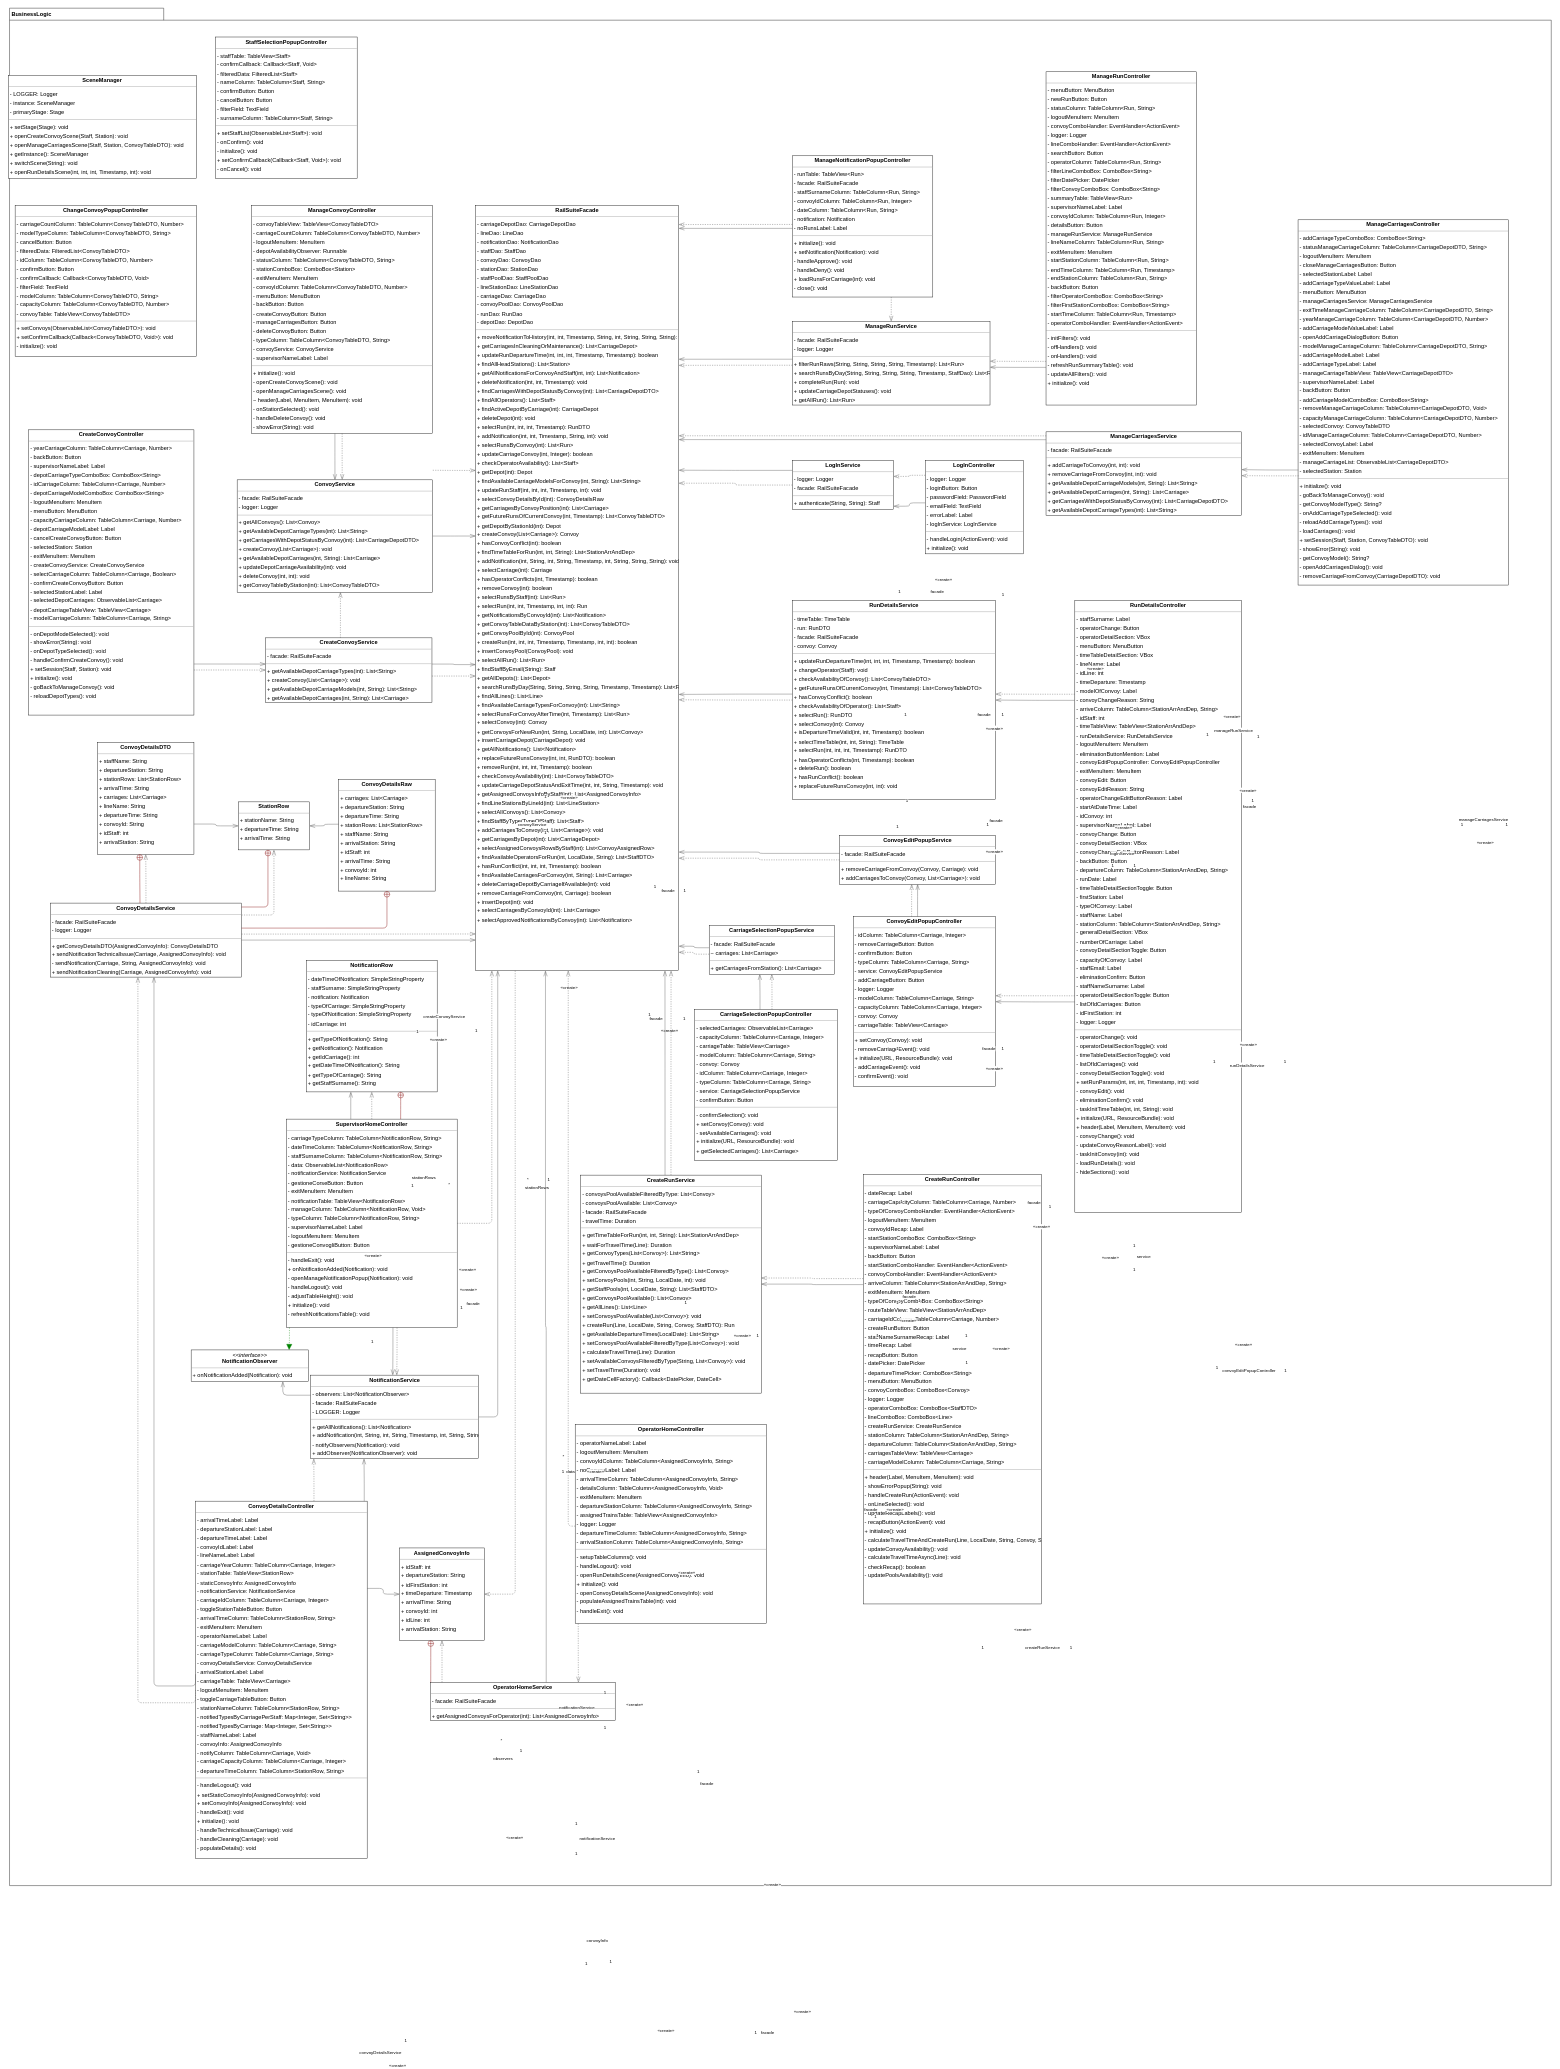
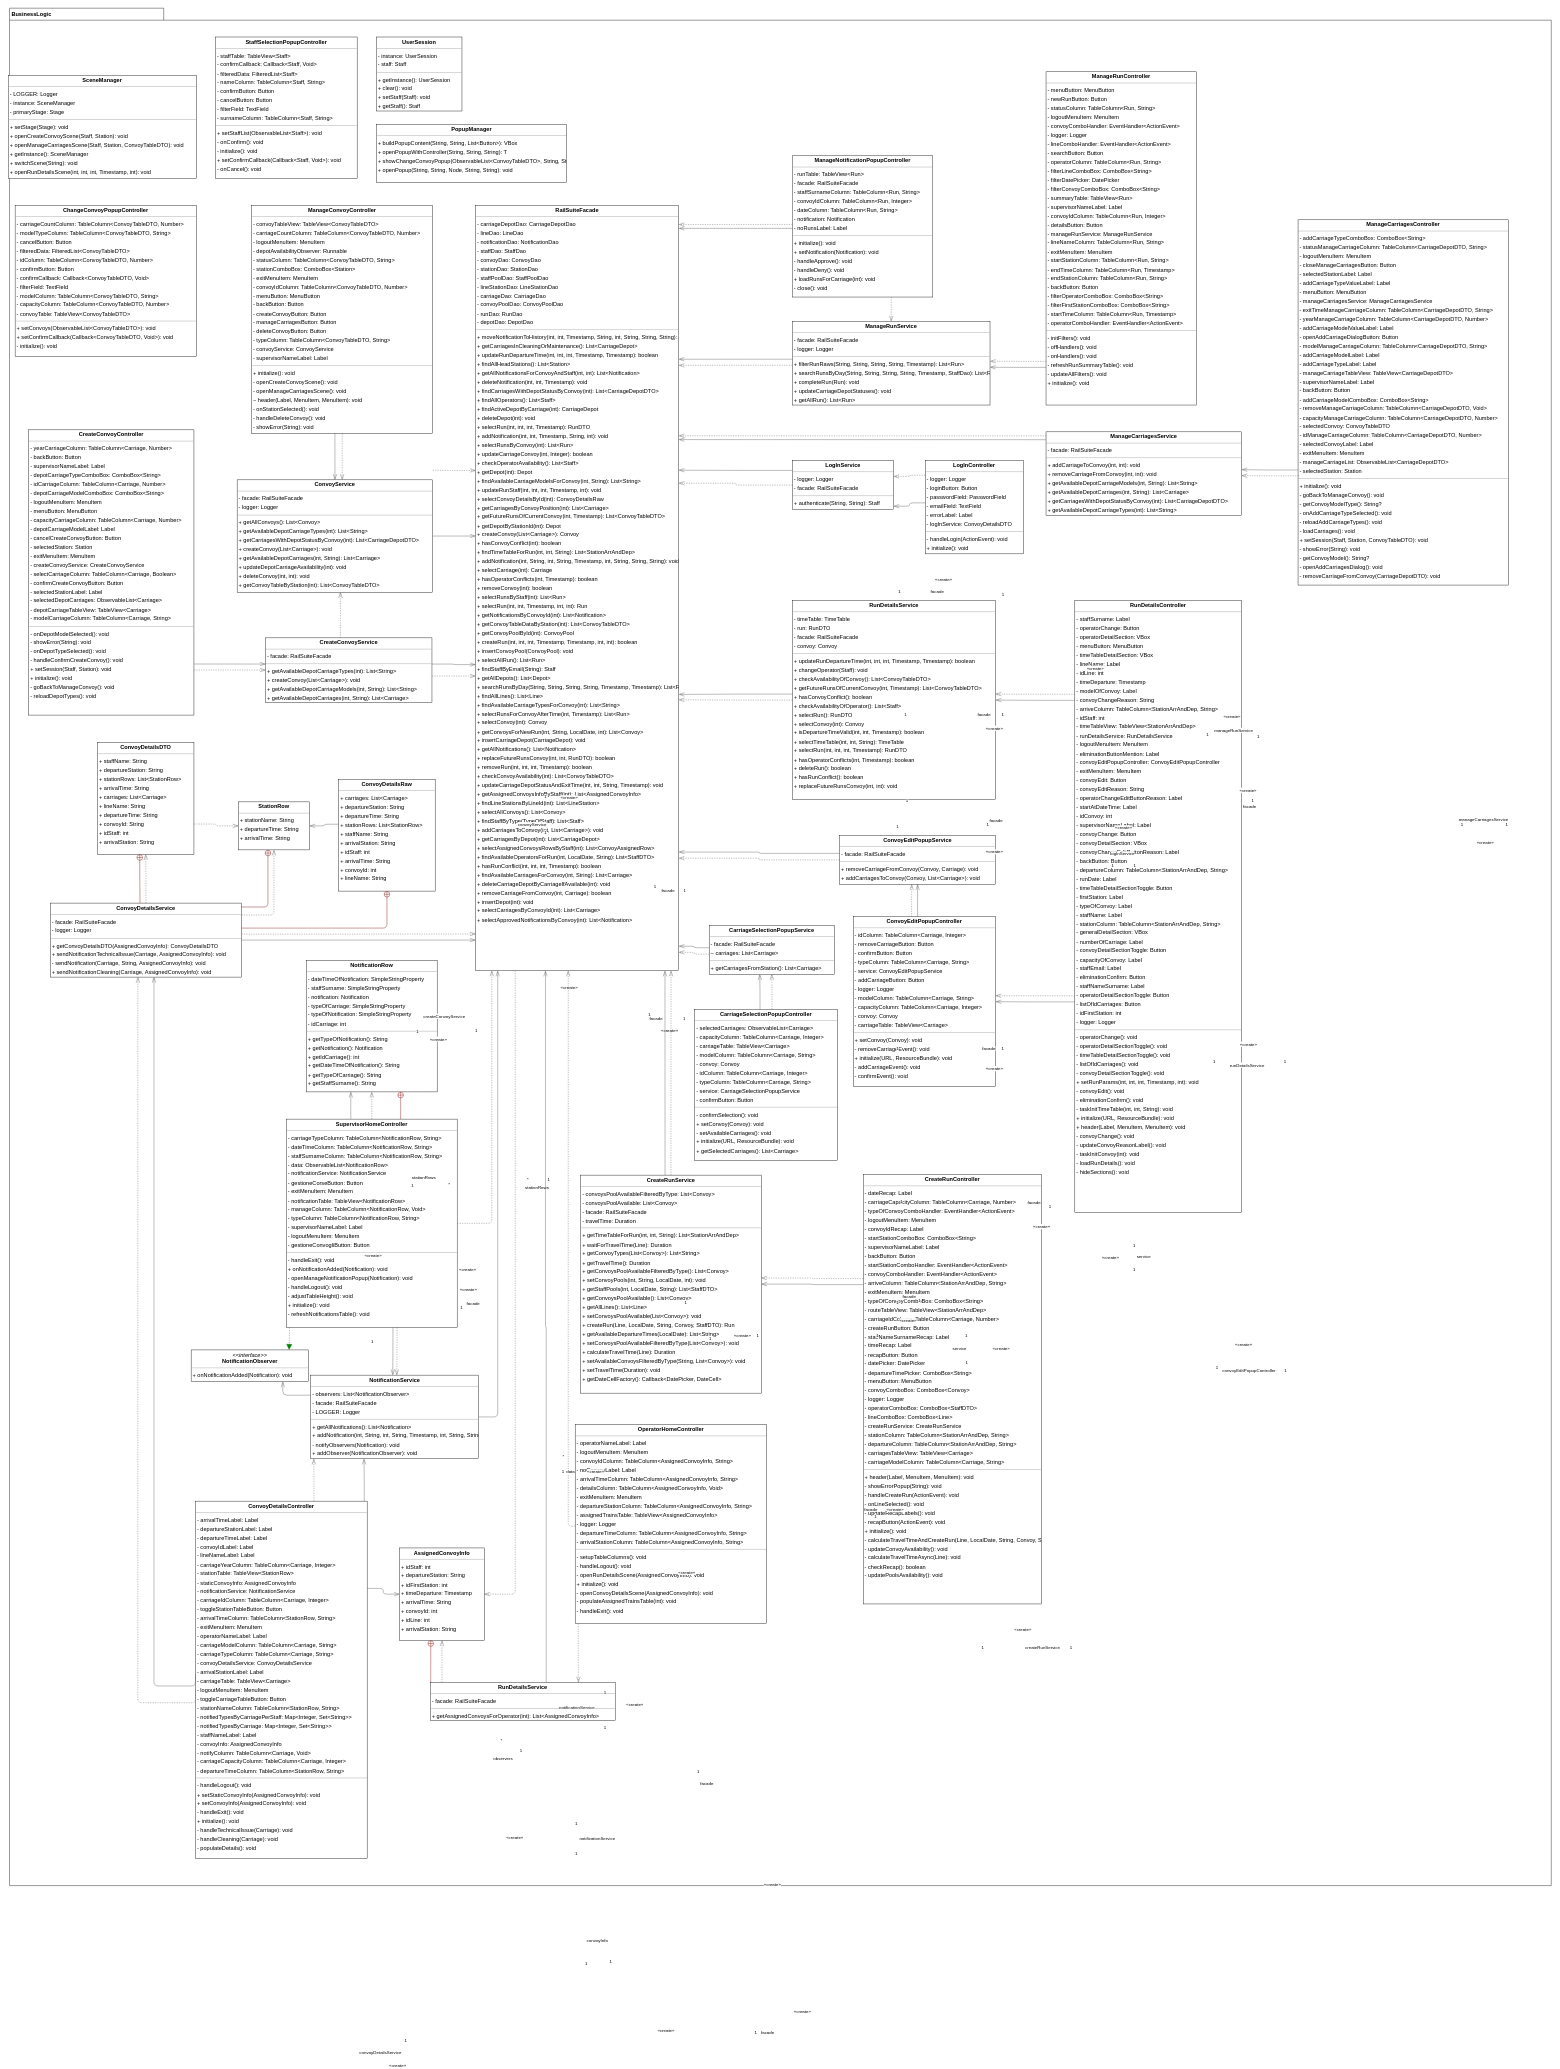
+ <mxCell id="41" value="&lt;p style=&quot;margin:0px;margin-top:4px;text-align:center;&quot;&gt;&lt;b&gt;UserSession&lt;/b&gt;&lt;/p&gt;&lt;hr size=&quot;1&quot;/&gt;&lt;p style=&quot;margin:0 0 0 4px;line-height:1.6;&quot;&gt;- instance: UserSession&lt;br/&gt;- staff: Staff&lt;/p&gt;&lt;hr size=&quot;1&quot;/&gt;&lt;p style=&quot;margin:0 0 0 4px;line-height:1.6;&quot;&gt;+ getInstance(): UserSession&lt;br/&gt;+ clear(): void&lt;br/&gt;+ setStaff(Staff): void&lt;br/&gt;+ getStaff(): Staff&lt;/p&gt;" style="verticalAlign=top;align=left;overflow=fill;fontSize=14;fontFamily=Helvetica;html=1;rounded=0;shadow=0;comic=0;labelBackgroundColor=none;strokeWidth=1;" parent="1" vertex="1"><mxGeometry x="940" y="92" width="214" height="185" as="geometry" /></mxCell>
+ <mxCell id="33" value="&lt;p style=&quot;margin:0px;margin-top:4px;text-align:center;&quot;&gt;&lt;b&gt;PopupManager&lt;/b&gt;&lt;/p&gt;&lt;hr size=&quot;1&quot;/&gt;&lt;p style=&quot;margin:0 0 0 4px;line-height:1.6;&quot;&gt;+ buildPopupContent(String, String, List&amp;lt;Button&amp;gt;): VBox&lt;br/&gt;+ openPopupWithController(String, String, String): T&lt;br/&gt;+ showChangeConvoyPopup(ObservableList&amp;lt;ConvoyTableDTO&amp;gt;, String, String, Callback&amp;lt;ConvoyTableDTO, Void&amp;gt;): void&lt;br/&gt;+ openPopup(String, String, Node, String, String): void&lt;/p&gt;" style="verticalAlign=top;align=left;overflow=fill;fontSize=14;fontFamily=Helvetica;html=1;rounded=0;shadow=0;comic=0;labelBackgroundColor=none;strokeWidth=1;" parent="1" vertex="1"><mxGeometry x="940" y="310" width="476" height="146" as="geometry" /></mxCell>
- <mxCell id="20" value="&lt;p style=&quot;margin:0px;margin-top:4px;text-align:center;&quot;&gt;&lt;b&gt;LogInController&lt;/b&gt;&lt;/p&gt;&lt;hr size=&quot;1&quot;/&gt;&lt;p style=&quot;margin:0 0 0 4px;line-height:1.6;&quot;&gt;- logger: Logger&lt;br/&gt;- loginButton: Button&lt;br/&gt;- passwordField: PasswordField&lt;br/&gt;- emailField: TextField&lt;br/&gt;- errorLabel: Label&lt;br/&gt;- logInService: LogInService&lt;/p&gt;&lt;hr size=&quot;1&quot;/&gt;&lt;p style=&quot;margin:0 0 0 4px;line-height:1.6;&quot;&gt;- handleLogin(ActionEvent): void&lt;br/&gt;+ initialize(): void&lt;/p&gt;" style="verticalAlign=top;align=left;overflow=fill;fontSize=14;fontFamily=Helvetica;html=1;rounded=0;shadow=0;comic=0;labelBackgroundColor=none;strokeWidth=1;" parent="1" vertex="1"><mxGeometry x="2312" y="1151" width="245" height="233" as="geometry" /></mxCell>
+ <mxCell id="20" value="&lt;p style=&quot;margin:0px;margin-top:4px;text-align:center;&quot;&gt;&lt;b&gt;LogInController&lt;/b&gt;&lt;/p&gt;&lt;hr size=&quot;1&quot;/&gt;&lt;p style=&quot;margin:0 0 0 4px;line-height:1.6;&quot;&gt;- logger: Logger&lt;br/&gt;- loginButton: Button&lt;br/&gt;- passwordField: PasswordField&lt;br/&gt;- emailField: TextField&lt;br/&gt;- errorLabel: Label&lt;br/&gt;- logInService: ConvoyDetailsDTO&lt;/p&gt;&lt;hr size=&quot;1&quot;/&gt;&lt;p style=&quot;margin:0 0 0 4px;line-height:1.6;&quot;&gt;- handleLogin(ActionEvent): void&lt;br/&gt;+ initialize(): void&lt;/p&gt;" style="verticalAlign=top;align=left;overflow=fill;fontSize=14;fontFamily=Helvetica;html=1;rounded=0;shadow=0;comic=0;labelBackgroundColor=none;strokeWidth=1;" parent="1" vertex="1"><mxGeometry x="2312" y="1151" width="245" height="233" as="geometry" /></mxCell>
- <mxCell id="72" value="" style="html=1;rounded=1;edgeStyle=orthogonalEdgeStyle;dashed=0;startArrow=diamondThinstartSize=12;endArrow=openThin;endSize=12;strokeColor=#595959;exitX=1.000;exitY=0.729;exitDx=0;exitDy=0;entryX=0.000;entryY=0.500;entryDx=0;entryDy=0;" parent="1" source="10" target="39" edge="1"><mxGeometry width="50" height="50" relative="1" as="geometry"><Array as="points" /></mxGeometry></mxCell>
+ <mxCell id="72" value="" style="html=1;rounded=1;edgeStyle=orthogonalEdgeStyle;dashed=1;startArrow=diamondThinstartSize=12;endArrow=openThin;endSize=12;strokeColor=#595959;exitX=1.000;exitY=0.729;exitDx=0;exitDy=0;entryX=0.000;entryY=0.500;entryDx=0;entryDy=0;" parent="1" source="10" target="39" edge="1"><mxGeometry width="50" height="50" relative="1" as="geometry"><Array as="points" /></mxGeometry></mxCell>
- <mxCell id="32" value="&lt;p style=&quot;margin:0px;margin-top:4px;text-align:center;&quot;&gt;&lt;b&gt;OperatorHomeService&lt;/b&gt;&lt;/p&gt;&lt;hr size=&quot;1&quot;/&gt;&lt;p style=&quot;margin:0 0 0 4px;line-height:1.6;&quot;&gt;- facade: RailSuiteFacade&lt;/p&gt;&lt;hr size=&quot;1&quot;/&gt;&lt;p style=&quot;margin:0 0 0 4px;line-height:1.6;&quot;&gt;+ getAssignedConvoysForOperator(int): List&amp;lt;AssignedConvoyInfo&amp;gt;&lt;/p&gt;" style="verticalAlign=top;align=left;overflow=fill;fontSize=14;fontFamily=Helvetica;html=1;rounded=0;shadow=0;comic=0;labelBackgroundColor=none;strokeWidth=1;" parent="1" vertex="1"><mxGeometry x="1075" y="4205" width="462" height="96" as="geometry" /></mxCell>
+ <mxCell id="32" value="&lt;p style=&quot;margin:0px;margin-top:4px;text-align:center;&quot;&gt;&lt;b&gt;RunDetailsService&lt;/b&gt;&lt;/p&gt;&lt;hr size=&quot;1&quot;/&gt;&lt;p style=&quot;margin:0 0 0 4px;line-height:1.6;&quot;&gt;- facade: RailSuiteFacade&lt;/p&gt;&lt;hr size=&quot;1&quot;/&gt;&lt;p style=&quot;margin:0 0 0 4px;line-height:1.6;&quot;&gt;+ getAssignedConvoysForOperator(int): List&amp;lt;AssignedConvoyInfo&amp;gt;&lt;/p&gt;" style="verticalAlign=top;align=left;overflow=fill;fontSize=14;fontFamily=Helvetica;html=1;rounded=0;shadow=0;comic=0;labelBackgroundColor=none;strokeWidth=1;" parent="1" vertex="1"><mxGeometry x="1075" y="4205" width="462" height="96" as="geometry" /></mxCell>
